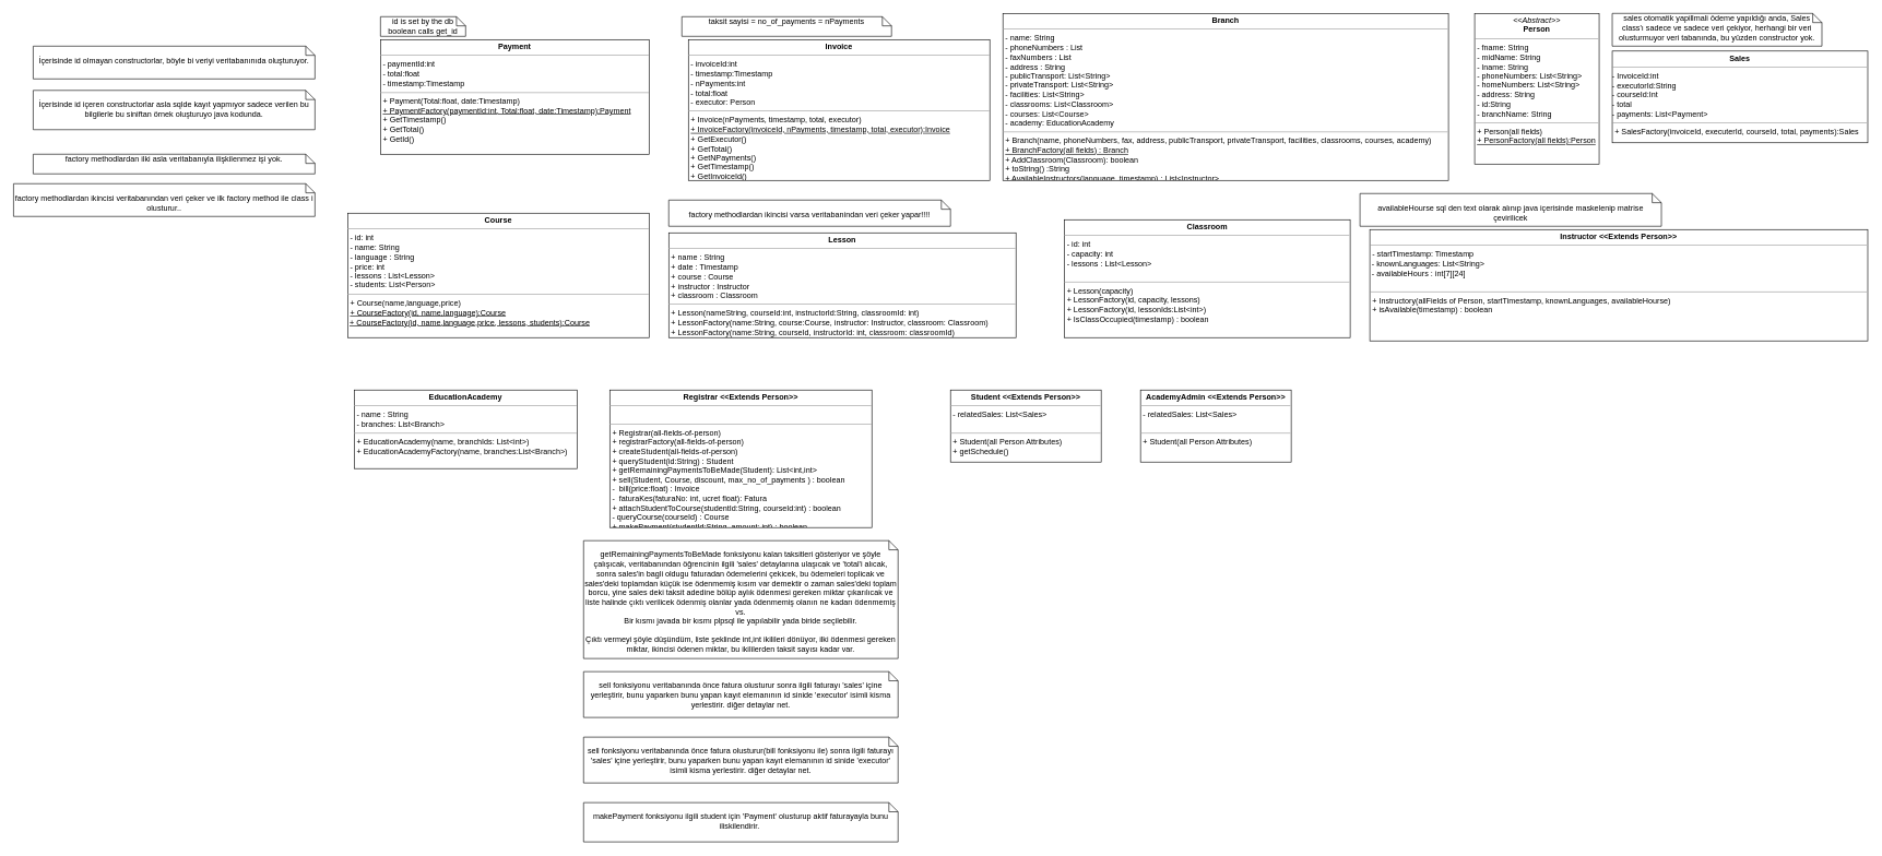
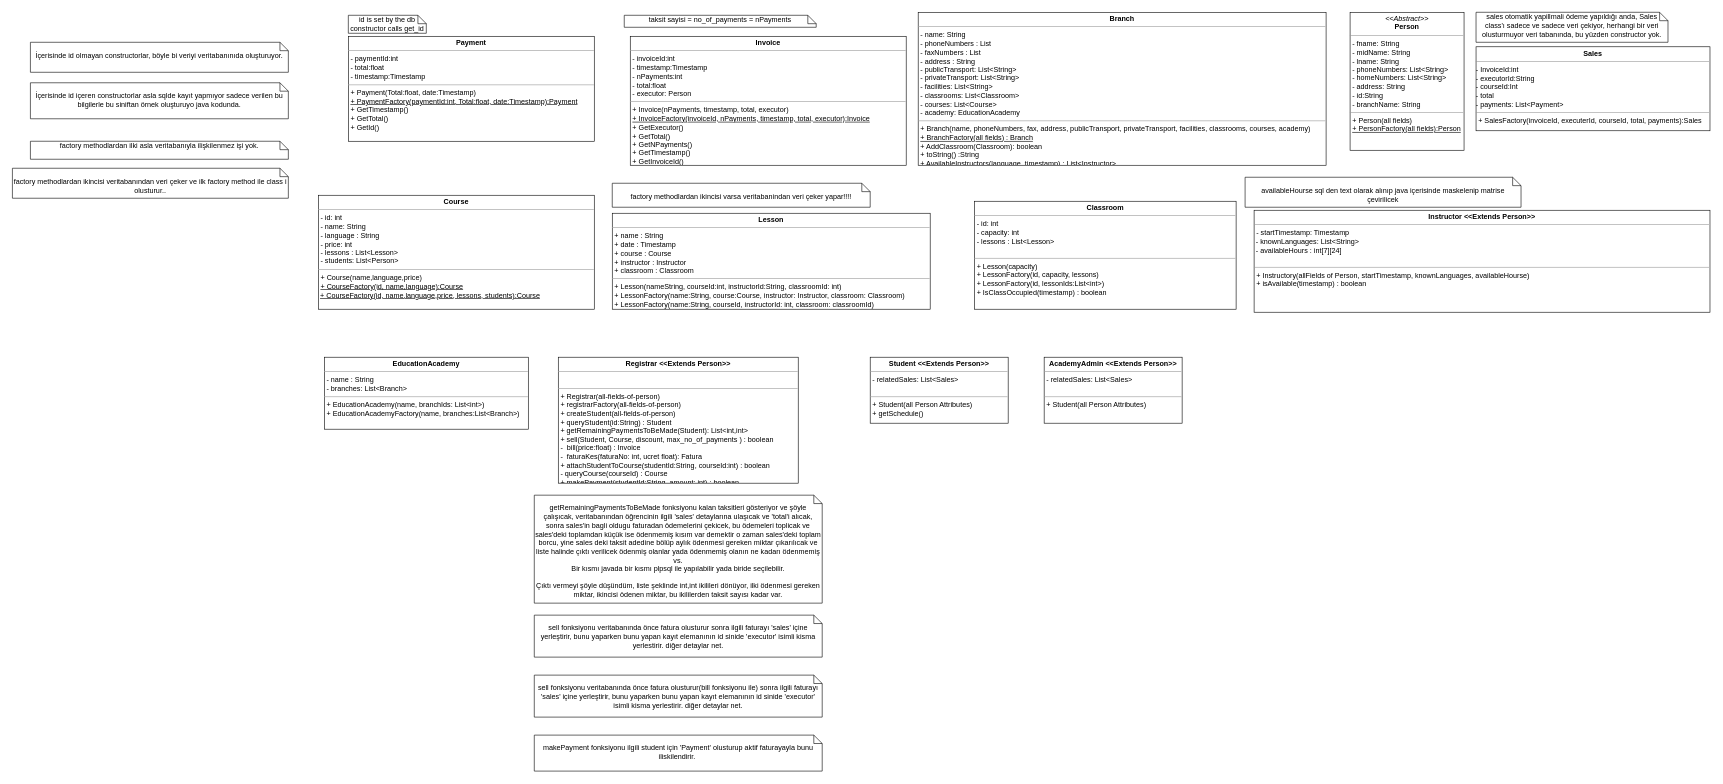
- <mxCell id="15" value="taksit sayisi = no_of_payments = nPayments" style="shape=note;whiteSpace=wrap;html=1;size=14;verticalAlign=top;align=center;spacingTop=-6;" parent="1" vertex="1"><mxGeometry x="1040" y="25" width="320" height="30" as="geometry" /></mxCell>
+ <mxCell id="15" value="taksit sayisi = no_of_payments = nPayments" style="shape=note;whiteSpace=wrap;html=1;size=14;verticalAlign=top;align=center;spacingTop=-6;" parent="1" vertex="1"><mxGeometry x="1040" y="25" width="320" height="20" as="geometry" /></mxCell>
- <mxCell id="14" value="id is set by the db&lt;br&gt;boolean calls get_id" style="shape=note;whiteSpace=wrap;html=1;size=14;verticalAlign=top;align=center;spacingTop=-6;" parent="1" vertex="1"><mxGeometry x="580" y="25" width="130" height="30" as="geometry" /></mxCell>
+ <mxCell id="14" value="id is set by the db&lt;br&gt;constructor calls get_id" style="shape=note;whiteSpace=wrap;html=1;size=14;verticalAlign=top;align=center;spacingTop=-6;" parent="1" vertex="1"><mxGeometry x="580" y="25" width="130" height="30" as="geometry" /></mxCell>
